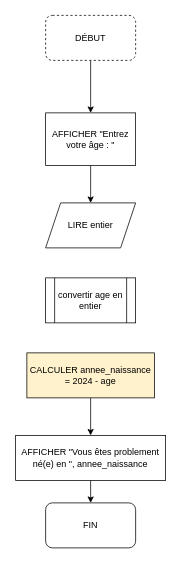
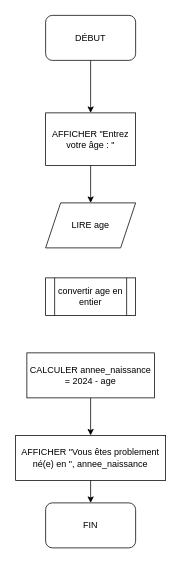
- <mxCell id="3" value="DÉBUT" style="rounded=1;whiteSpace=wrap;html=1;dashed=1;" parent="1" vertex="1"><mxGeometry x="60" y="20" width="120" height="60" as="geometry" /></mxCell>
+ <mxCell id="3" value="DÉBUT" style="rounded=1;whiteSpace=wrap;html=1;" parent="1" vertex="1"><mxGeometry x="60" y="20" width="120" height="60" as="geometry" /></mxCell>
- <mxCell id="4" value="LIRE entier" style="shape=parallelogram;perimeter=parallelogramPerimeter;whiteSpace=wrap;html=1;fixedSize=1;" parent="1" vertex="1"><mxGeometry x="60" y="270" width="120" height="60" as="geometry" /></mxCell>
+ <mxCell id="4" value="LIRE age" style="shape=parallelogram;perimeter=parallelogramPerimeter;whiteSpace=wrap;html=1;fixedSize=1;" parent="1" vertex="1"><mxGeometry x="60" y="270" width="120" height="60" as="geometry" /></mxCell>
- <mxCell id="7" value="convertir age en entier" style="shape=process;whiteSpace=wrap;html=1;backgroundOutline=1;" parent="1" vertex="1"><mxGeometry x="60" y="370" width="120" height="60" as="geometry" /></mxCell>
+ <mxCell id="7" value="convertir age en entier" style="shape=process;whiteSpace=wrap;html=1;backgroundOutline=1;" parent="1" vertex="1"><mxGeometry x="60" y="370" width="120" height="50" as="geometry" /></mxCell>
- <mxCell id="9" value="CALCULER annee_naissance = 2024 - age" style="rounded=0;whiteSpace=wrap;html=1;fillColor=#fff2cc;" parent="1" vertex="1"><mxGeometry x="35" y="470" width="170" height="60" as="geometry" /></mxCell>
+ <mxCell id="9" value="CALCULER annee_naissance = 2024 - age" style="rounded=0;whiteSpace=wrap;html=1;" parent="1" vertex="1"><mxGeometry x="35" y="470" width="170" height="60" as="geometry" /></mxCell>
